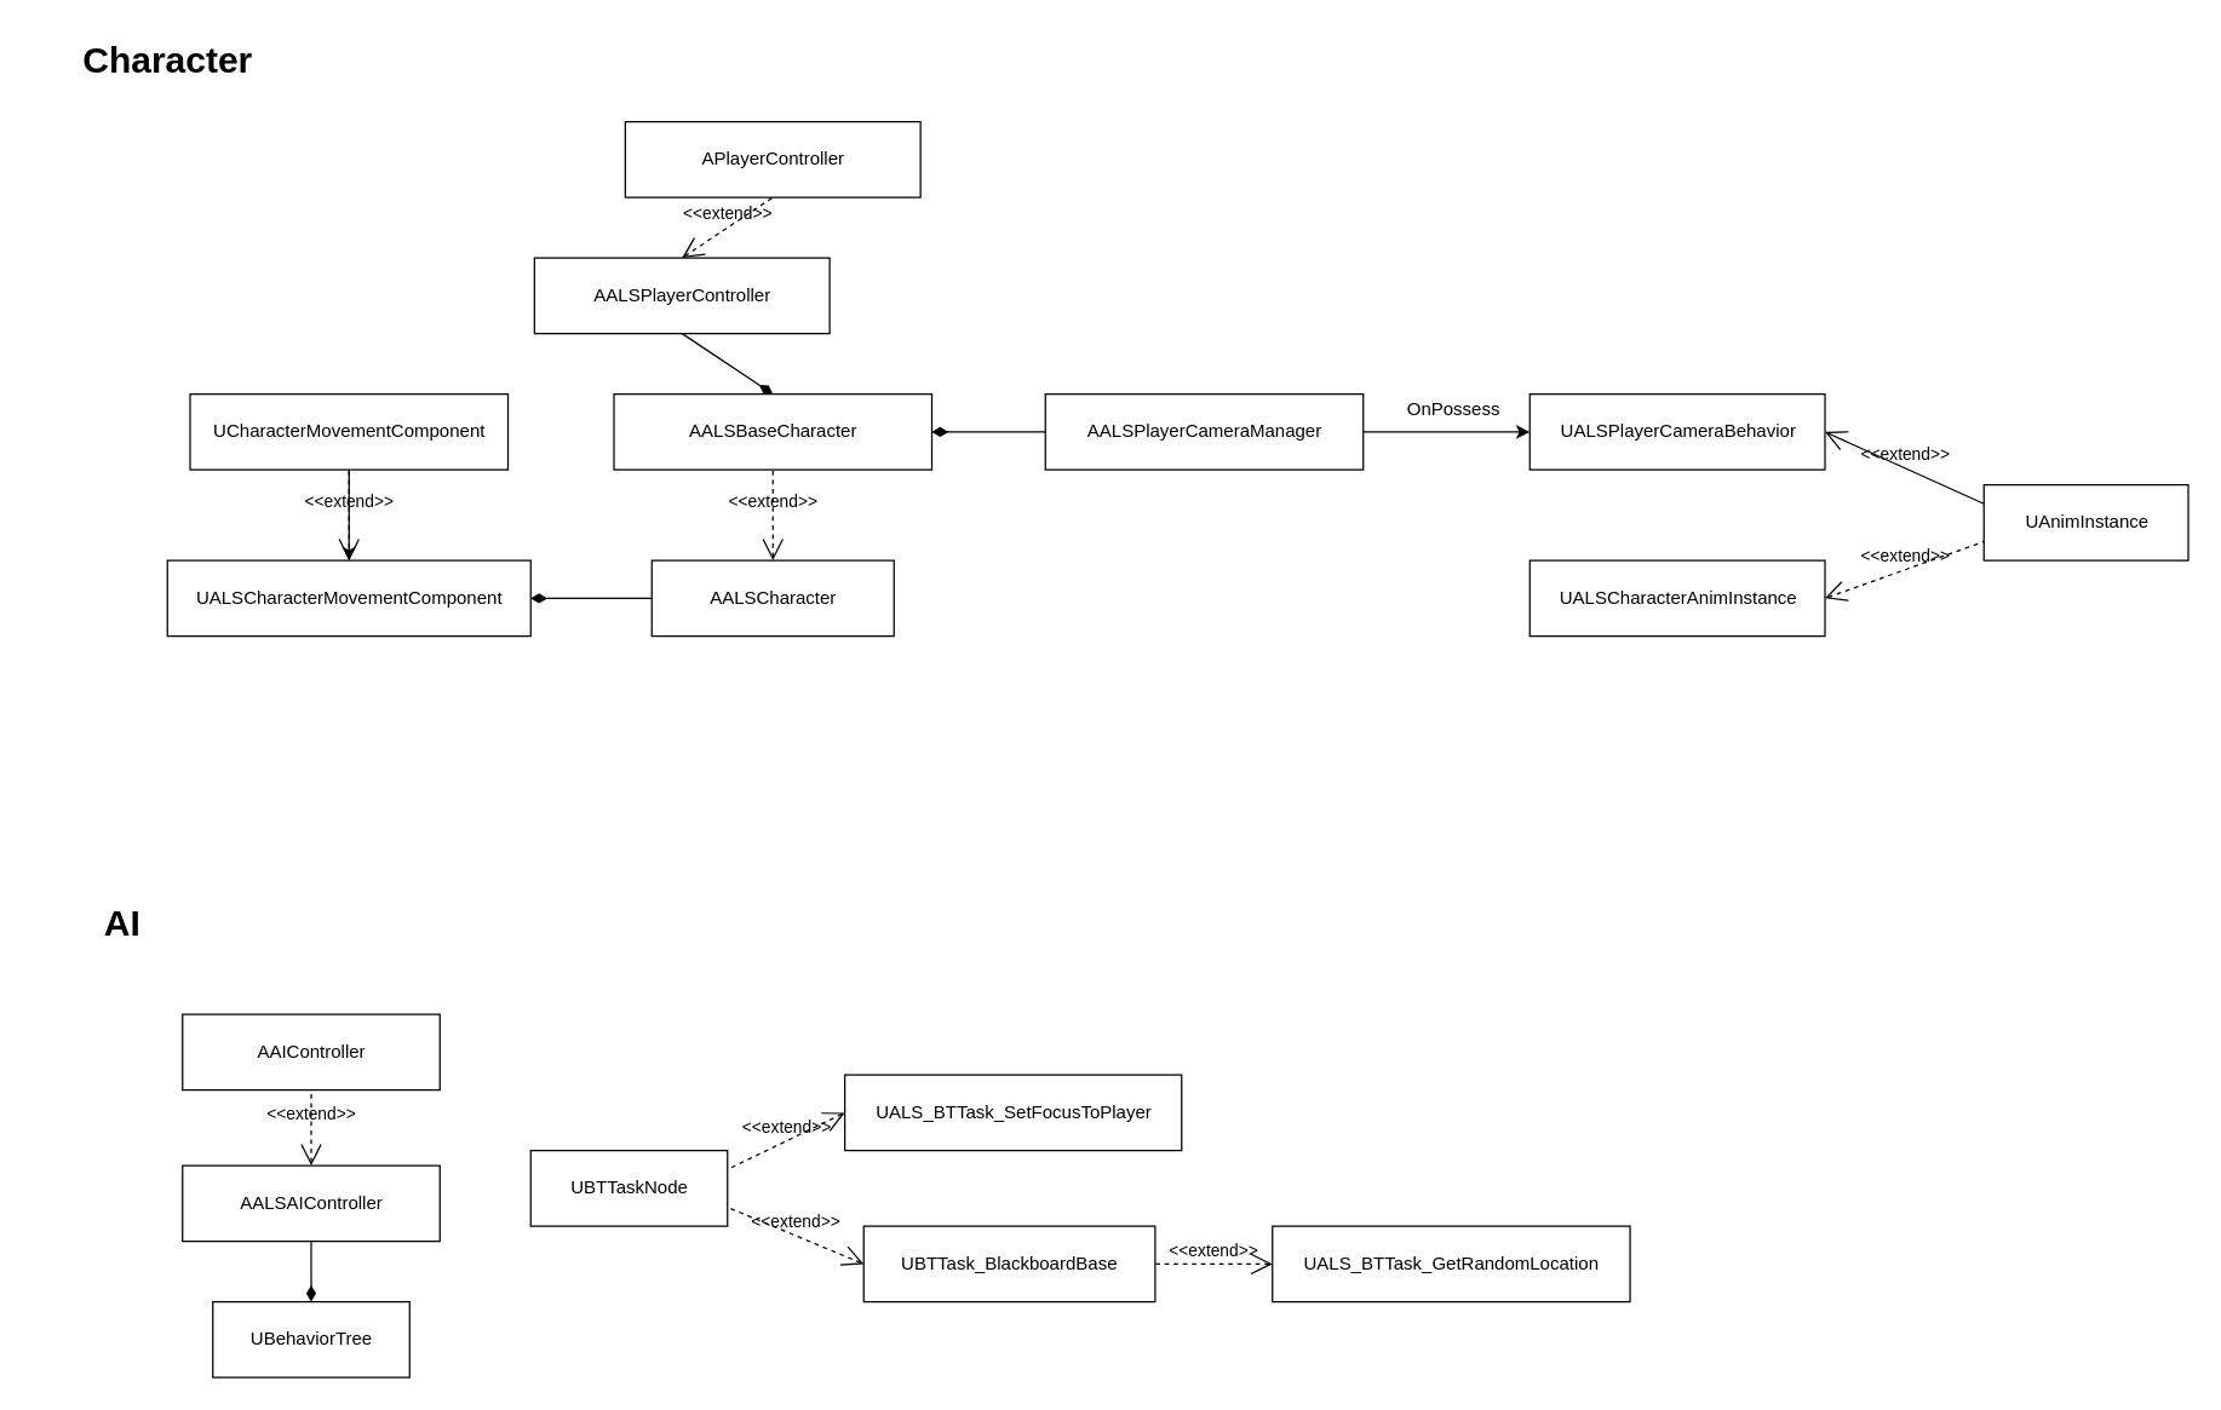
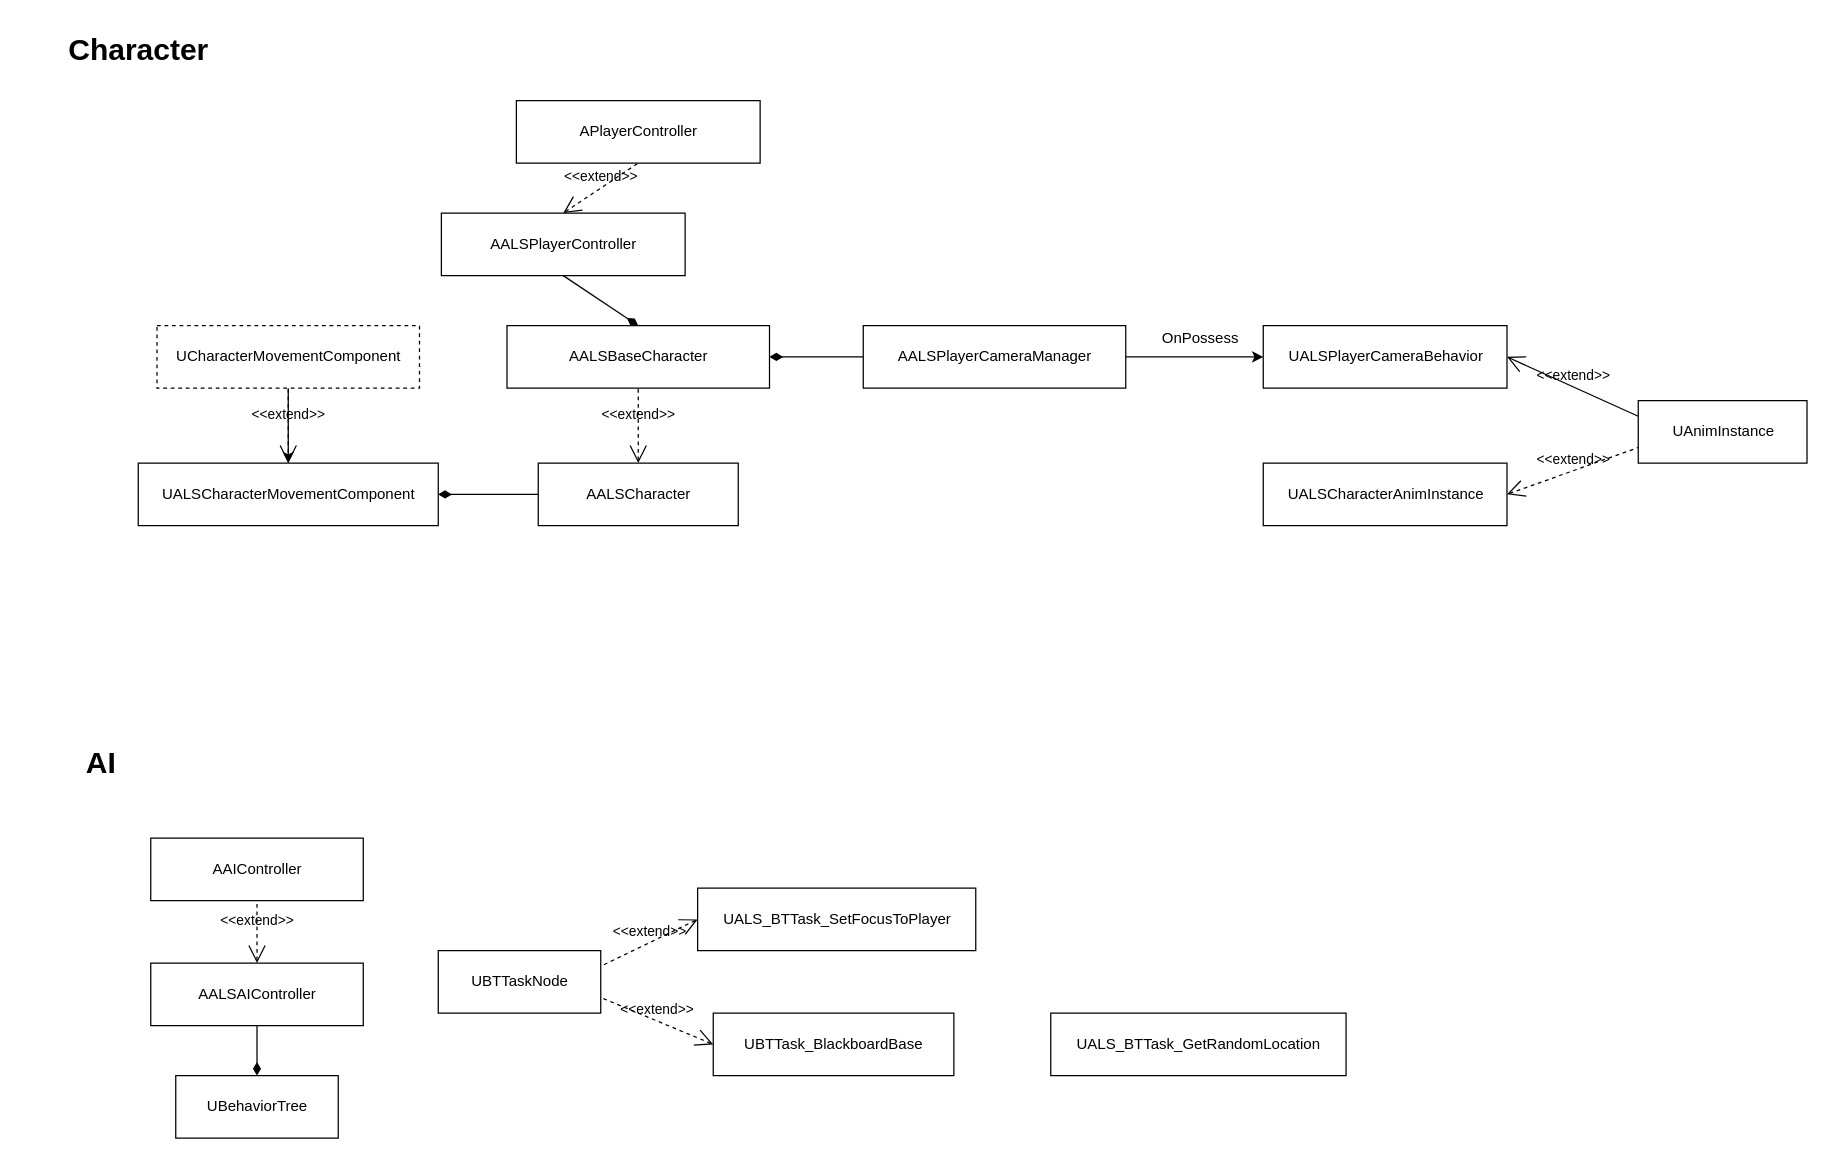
- <mxCell id="3" value="UCharacterMovementComponent" style="html=1;" vertex="1" parent="1"><mxGeometry x="125" y="260" width="210" height="50" as="geometry" /></mxCell>
+ <mxCell id="3" value="UCharacterMovementComponent" style="html=1;dashed=1;" vertex="1" parent="1"><mxGeometry x="125" y="260" width="210" height="50" as="geometry" /></mxCell>
- <mxCell id="34" value="&amp;lt;&amp;lt;extend&amp;gt;&amp;gt;" style="edgeStyle=none;html=1;startArrow=open;endArrow=none;startSize=12;verticalAlign=bottom;dashed=1;labelBackgroundColor=none;entryX=1;entryY=0.5;entryDx=0;entryDy=0;exitX=0;exitY=0.5;exitDx=0;exitDy=0;" edge="1" parent="1" source="31" target="30"><mxGeometry width="160" relative="1" as="geometry"><mxPoint x="580" y="845" as="sourcePoint" /><mxPoint x="490" y="807.5" as="targetPoint" /></mxGeometry></mxCell>
